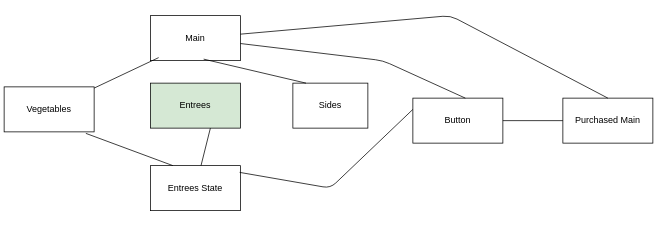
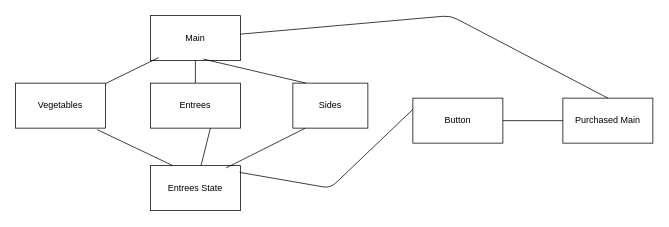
- <mxCell id="15" value="" style="endArrow=none;html=1;exitX=0.583;exitY=0;exitDx=0;exitDy=0;exitPerimeter=0;" edge="1" parent="1" source="13" target="2"><mxGeometry width="50" height="50" relative="1" as="geometry"><mxPoint x="330" y="180" as="sourcePoint" /><mxPoint x="330" y="150" as="targetPoint" /><Array as="points"><mxPoint x="510" y="80" /></Array></mxGeometry></mxCell>
+ <mxCell id="7" value="" style="endArrow=none;html=1;exitX=0.5;exitY=0;exitDx=0;exitDy=0;" edge="1" parent="1" source="4" target="2"><mxGeometry width="50" height="50" relative="1" as="geometry"><mxPoint x="600" y="360" as="sourcePoint" /><mxPoint x="360" y="150" as="targetPoint" /></mxGeometry></mxCell>
- <mxCell id="4" value="Entrees" style="rounded=0;whiteSpace=wrap;html=1;fillColor=#d5e8d4;" vertex="1" parent="1"><mxGeometry x="200" y="110" width="120" height="60" as="geometry" /></mxCell>
+ <mxCell id="4" value="Entrees" style="rounded=0;whiteSpace=wrap;html=1;" vertex="1" parent="1"><mxGeometry x="200" y="110" width="120" height="60" as="geometry" /></mxCell>
- <mxCell id="3" value="Vegetables" style="rounded=0;whiteSpace=wrap;html=1;" vertex="1" parent="1"><mxGeometry x="5" y="115" width="120" height="60" as="geometry" /></mxCell>
+ <mxCell id="3" value="Vegetables" style="rounded=0;whiteSpace=wrap;html=1;" vertex="1" parent="1"><mxGeometry x="20" y="110" width="120" height="60" as="geometry" /></mxCell>
+ <mxCell id="11" value="" style="endArrow=none;html=1;exitX=0.167;exitY=1;exitDx=0;exitDy=0;exitPerimeter=0;entryX=0.842;entryY=0.05;entryDx=0;entryDy=0;entryPerimeter=0;" edge="1" parent="1" source="5" target="6"><mxGeometry width="50" height="50" relative="1" as="geometry"><mxPoint x="300" y="150" as="sourcePoint" /><mxPoint x="300" y="120" as="targetPoint" /></mxGeometry></mxCell>
